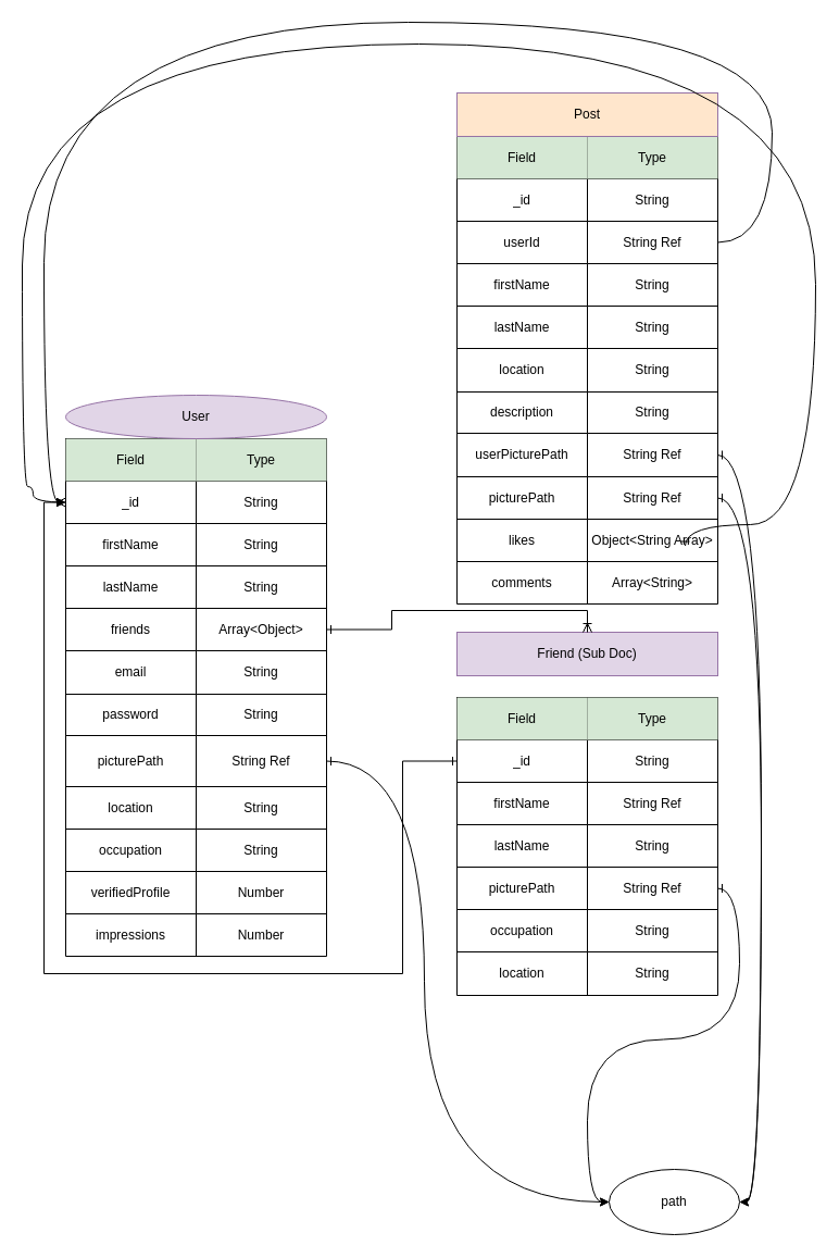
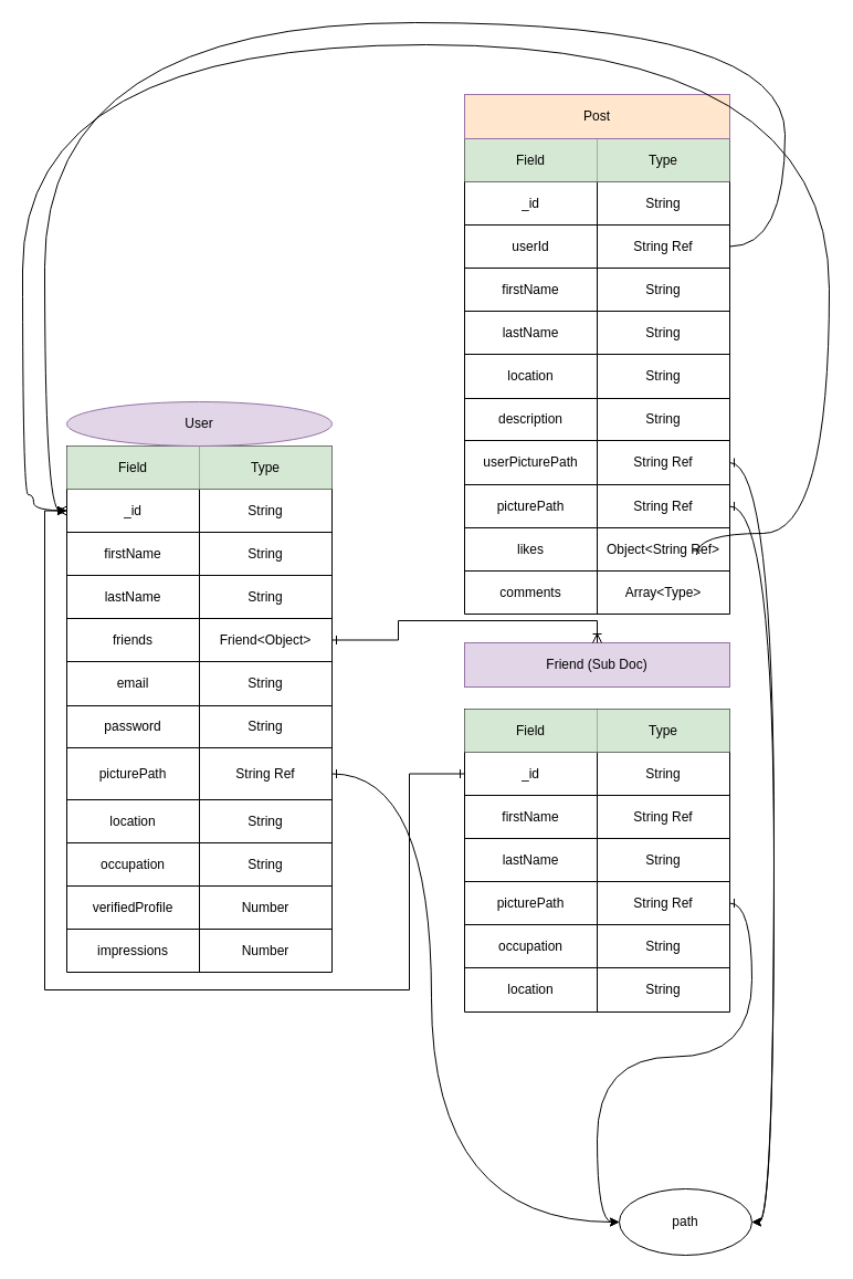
- <mxCell id="70" value="Object&amp;lt;String Array&amp;gt;" style="shape=partialRectangle;html=1;whiteSpace=wrap;connectable=0;strokeColor=inherit;overflow=hidden;fillColor=none;top=0;left=0;bottom=0;right=0;pointerEvents=1;" vertex="1" parent="68"><mxGeometry x="120" width="120" height="39" as="geometry"><mxRectangle width="120" height="39" as="alternateBounds" /></mxGeometry></mxCell>
+ <mxCell id="70" value="Object&amp;lt;String Ref&amp;gt;" style="shape=partialRectangle;html=1;whiteSpace=wrap;connectable=0;strokeColor=inherit;overflow=hidden;fillColor=none;top=0;left=0;bottom=0;right=0;pointerEvents=1;" vertex="1" parent="68"><mxGeometry x="120" width="120" height="39" as="geometry"><mxRectangle width="120" height="39" as="alternateBounds" /></mxGeometry></mxCell>
- <mxCell id="73" value="Array&amp;lt;String&amp;gt;" style="shape=partialRectangle;html=1;whiteSpace=wrap;connectable=0;strokeColor=inherit;overflow=hidden;fillColor=none;top=0;left=0;bottom=0;right=0;pointerEvents=1;" vertex="1" parent="71"><mxGeometry x="120" width="120" height="39" as="geometry"><mxRectangle width="120" height="39" as="alternateBounds" /></mxGeometry></mxCell>
+ <mxCell id="73" value="Array&amp;lt;Type&amp;gt;" style="shape=partialRectangle;html=1;whiteSpace=wrap;connectable=0;strokeColor=inherit;overflow=hidden;fillColor=none;top=0;left=0;bottom=0;right=0;pointerEvents=1;" vertex="1" parent="71"><mxGeometry x="120" width="120" height="39" as="geometry"><mxRectangle width="120" height="39" as="alternateBounds" /></mxGeometry></mxCell>
- <mxCell id="17" value="Array&amp;lt;Object&amp;gt;" style="shape=partialRectangle;html=1;whiteSpace=wrap;connectable=0;strokeColor=inherit;overflow=hidden;fillColor=none;top=0;left=0;bottom=0;right=0;pointerEvents=1;" vertex="1" parent="15"><mxGeometry x="120" width="120" height="39" as="geometry"><mxRectangle width="120" height="39" as="alternateBounds" /></mxGeometry></mxCell>
+ <mxCell id="17" value="Friend&amp;lt;Object&amp;gt;" style="shape=partialRectangle;html=1;whiteSpace=wrap;connectable=0;strokeColor=inherit;overflow=hidden;fillColor=none;top=0;left=0;bottom=0;right=0;pointerEvents=1;" vertex="1" parent="15"><mxGeometry x="120" width="120" height="39" as="geometry"><mxRectangle width="120" height="39" as="alternateBounds" /></mxGeometry></mxCell>
